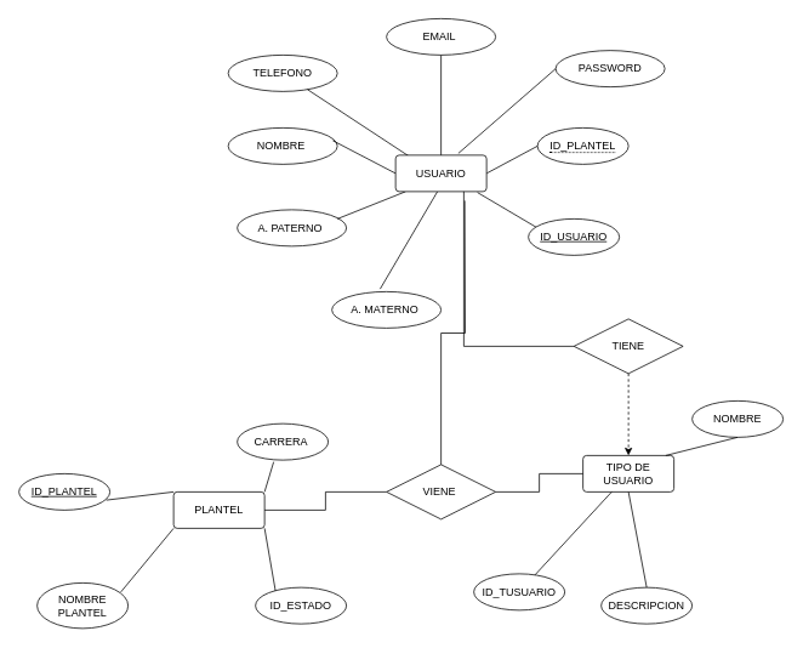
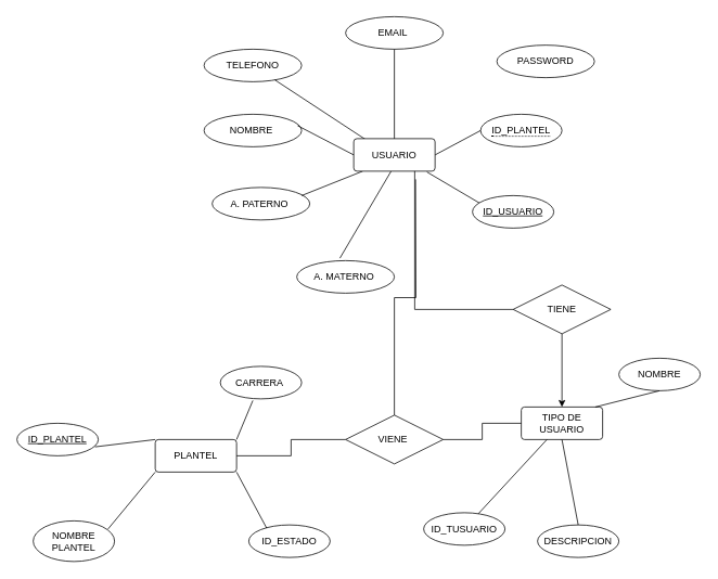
- <mxCell id="11" value="" style="endArrow=none;html=1;rounded=0;entryX=0;entryY=0.5;entryDx=0;entryDy=0;exitX=0.69;exitY=-0.05;exitDx=0;exitDy=0;exitPerimeter=0;endFill=0;" edge="1" parent="1" source="18" target="4"><mxGeometry width="50" height="50" relative="1" as="geometry"><mxPoint x="516" y="157.04" as="sourcePoint" /><mxPoint x="500" y="170" as="targetPoint" /></mxGeometry></mxCell>
- <mxCell id="36" style="edgeStyle=orthogonalEdgeStyle;rounded=0;orthogonalLoop=1;jettySize=auto;html=1;dashed=1;" edge="1" parent="1" source="37" target="28"><mxGeometry relative="1" as="geometry" /></mxCell>
+ <mxCell id="36" style="edgeStyle=orthogonalEdgeStyle;rounded=0;orthogonalLoop=1;jettySize=auto;html=1;" edge="1" parent="1" source="37" target="28"><mxGeometry relative="1" as="geometry" /></mxCell>
- <mxCell id="22" value="CARRERA&amp;nbsp;" style="ellipse;whiteSpace=wrap;html=1;align=center;" vertex="1" parent="1"><mxGeometry x="260" y="465" width="100" height="40" as="geometry" /></mxCell>
+ <mxCell id="22" value="CARRERA&amp;nbsp;" style="ellipse;whiteSpace=wrap;html=1;align=center;" vertex="1" parent="1"><mxGeometry x="270" y="450" width="100" height="40" as="geometry" /></mxCell>
- <mxCell id="23" value="ID_ESTADO" style="ellipse;whiteSpace=wrap;html=1;align=center;" vertex="1" parent="1"><mxGeometry x="280" y="645" width="100" height="40" as="geometry" /></mxCell>
+ <mxCell id="23" value="ID_ESTADO" style="ellipse;whiteSpace=wrap;html=1;align=center;" vertex="1" parent="1"><mxGeometry x="305" y="645" width="100" height="40" as="geometry" /></mxCell>
